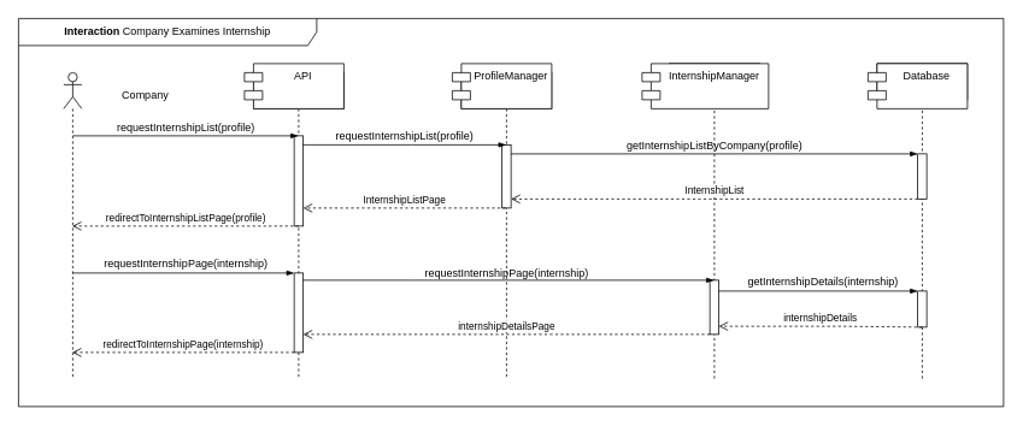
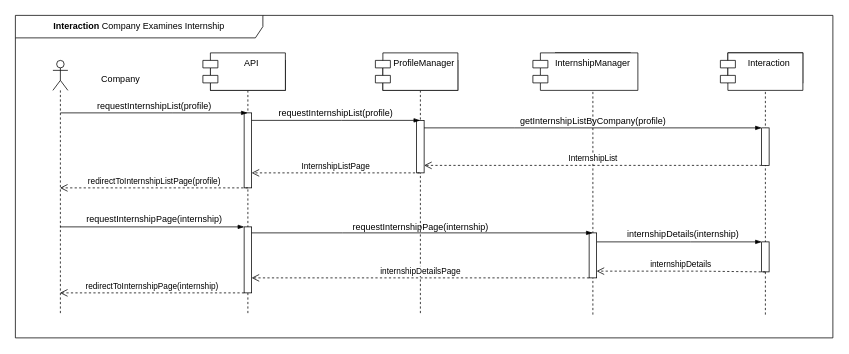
- <mxCell id="18" value="Database" style="shape=module;align=left;spacingLeft=20;align=center;verticalAlign=top;whiteSpace=wrap;html=1;" parent="1" vertex="1"><mxGeometry x="960" y="70" width="110" height="50" as="geometry" /></mxCell>
+ <mxCell id="18" value="Interaction" style="shape=module;align=left;spacingLeft=20;align=center;verticalAlign=top;whiteSpace=wrap;html=1;" parent="1" vertex="1"><mxGeometry x="960" y="70" width="110" height="50" as="geometry" /></mxCell>
- <mxCell id="24" value="getInternshipDetails(internship)" style="text;html=1;align=center;verticalAlign=middle;resizable=0;points=[];autosize=1;strokeColor=none;fillColor=none;" parent="1" vertex="1"><mxGeometry x="810" y="297" width="200" height="30" as="geometry" /></mxCell>
+ <mxCell id="24" value="internshipDetails(internship)" style="text;html=1;align=center;verticalAlign=middle;resizable=0;points=[];autosize=1;strokeColor=none;fillColor=none;" parent="1" vertex="1"><mxGeometry x="810" y="297" width="200" height="30" as="geometry" /></mxCell>
